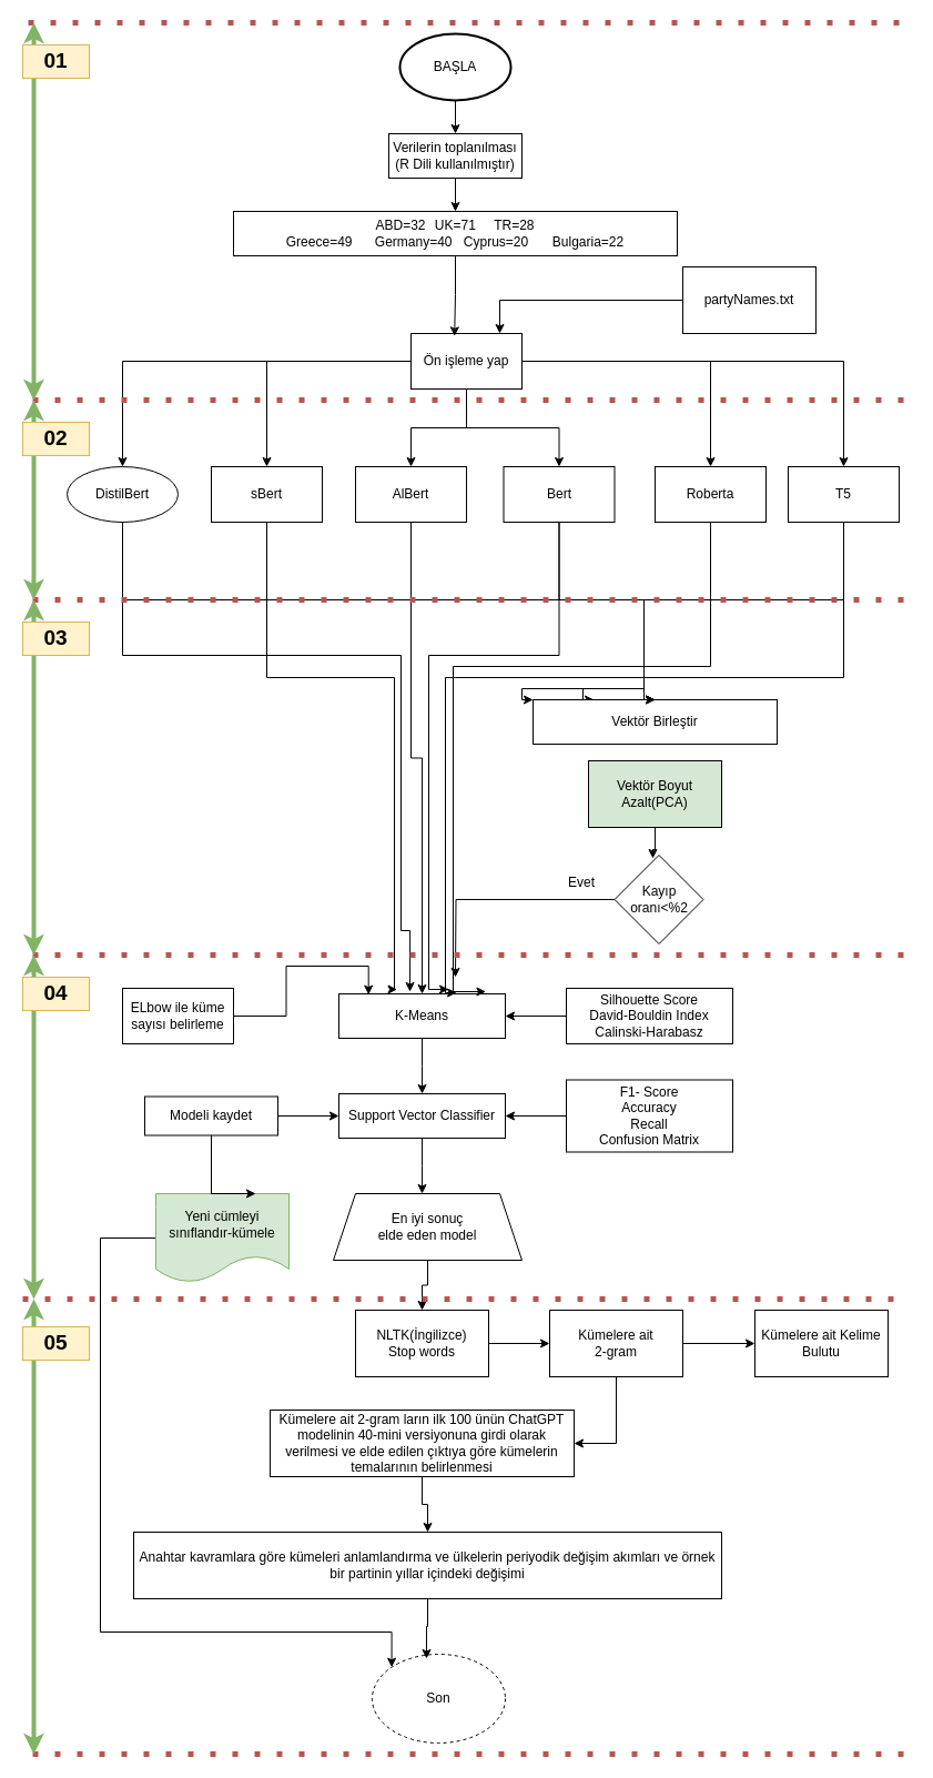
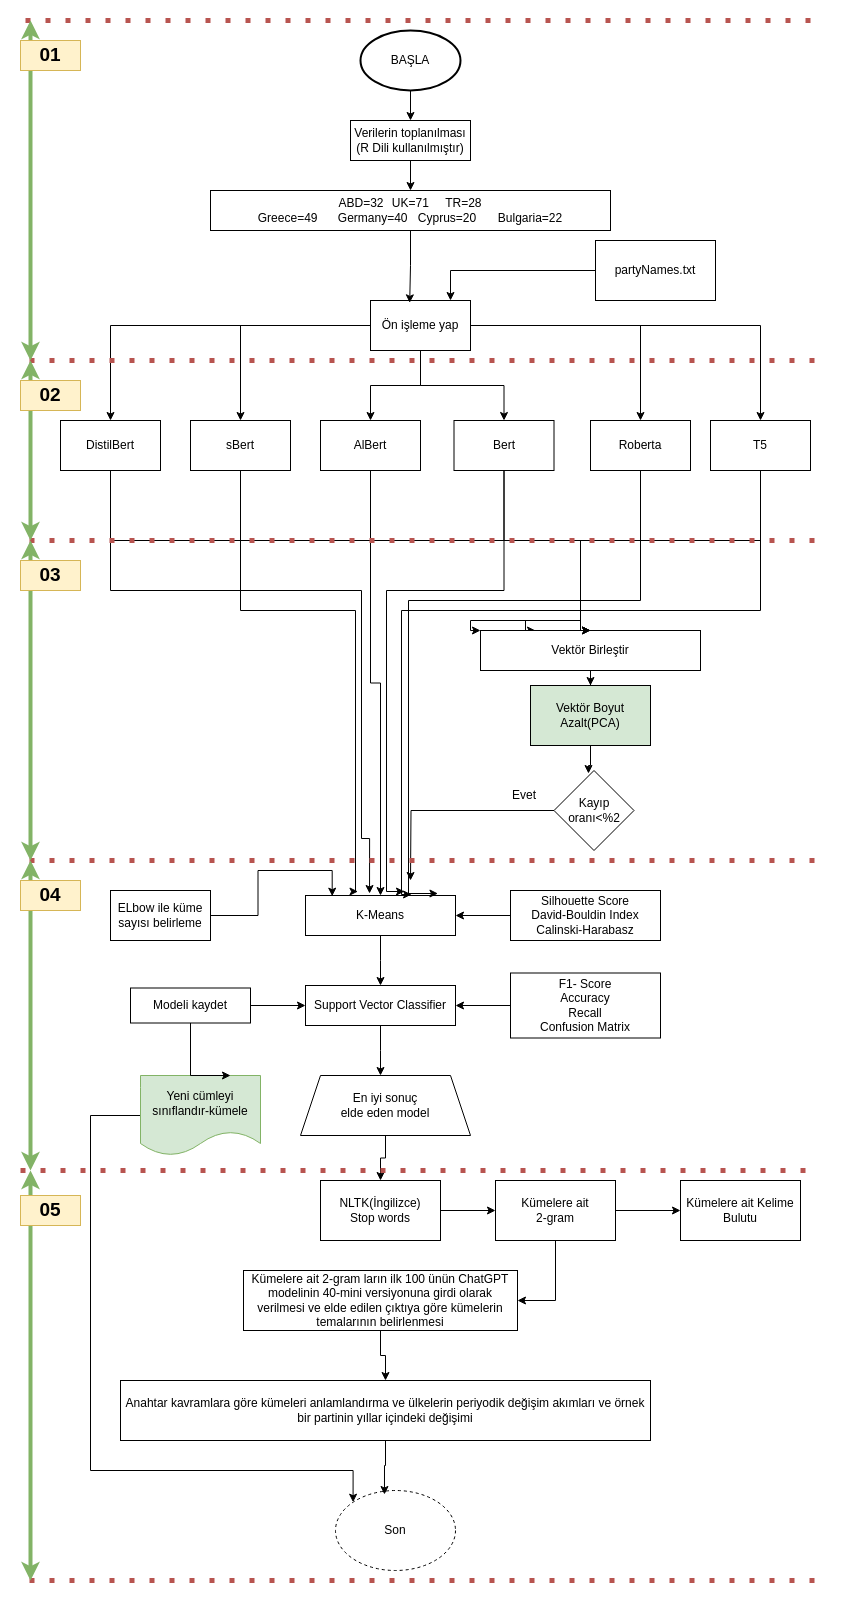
- <mxCell id="63" value="partyNames.txt" style="rounded=0;whiteSpace=wrap;html=1;" vertex="1" parent="1"><mxGeometry x="615" y="240" width="120" height="60" as="geometry" /></mxCell>
+ <mxCell id="63" value="partyNames.txt" style="rounded=0;whiteSpace=wrap;html=1;" vertex="1" parent="1"><mxGeometry x="595" y="240" width="120" height="60" as="geometry" /></mxCell>
- <mxCell id="35" value="DistilBert" style="ellipse;html=1;dashed=0;whiteSpace=wrap;" vertex="1" parent="1"><mxGeometry x="60" y="420" width="100" height="50" as="geometry" /></mxCell>
+ <mxCell id="35" value="DistilBert" style="html=1;dashed=0;whiteSpace=wrap;" vertex="1" parent="1"><mxGeometry x="60" y="420" width="100" height="50" as="geometry" /></mxCell>
+ <mxCell id="22" value="" style="edgeStyle=orthogonalEdgeStyle;rounded=0;orthogonalLoop=1;jettySize=auto;html=1;" edge="1" parent="1" source="23" target="50"><mxGeometry relative="1" as="geometry" /></mxCell>
